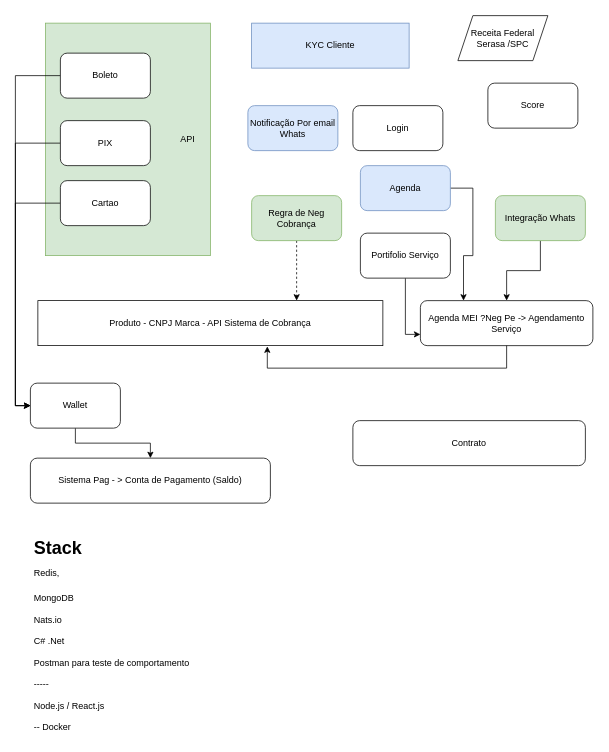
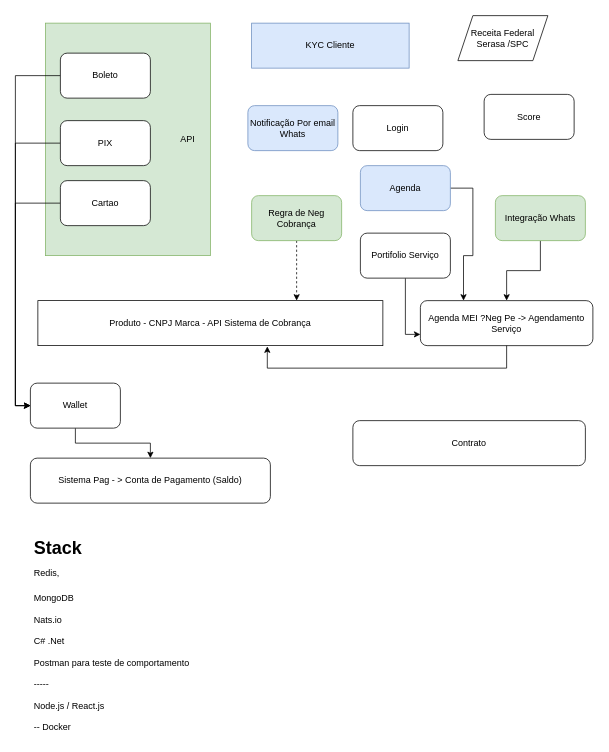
- <mxCell id="29" value="Score" style="rounded=1;whiteSpace=wrap;html=1;" vertex="1" parent="1"><mxGeometry x="650" y="110" width="120" height="60" as="geometry" /></mxCell>
+ <mxCell id="29" value="Score" style="rounded=1;whiteSpace=wrap;html=1;" vertex="1" parent="1"><mxGeometry x="645" y="125" width="120" height="60" as="geometry" /></mxCell>
